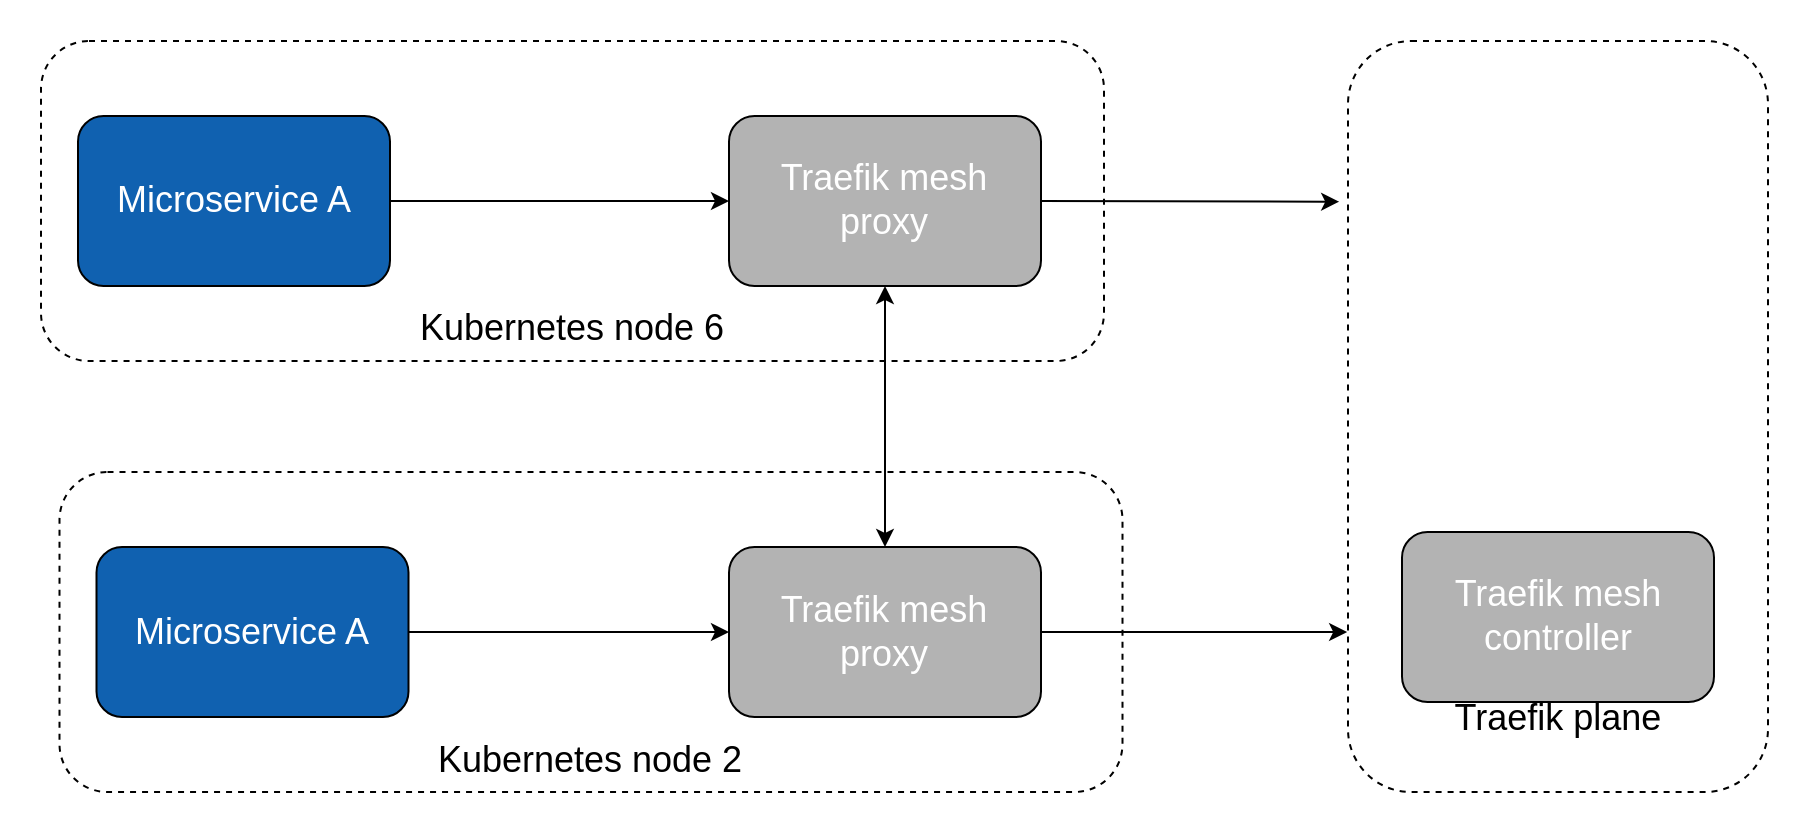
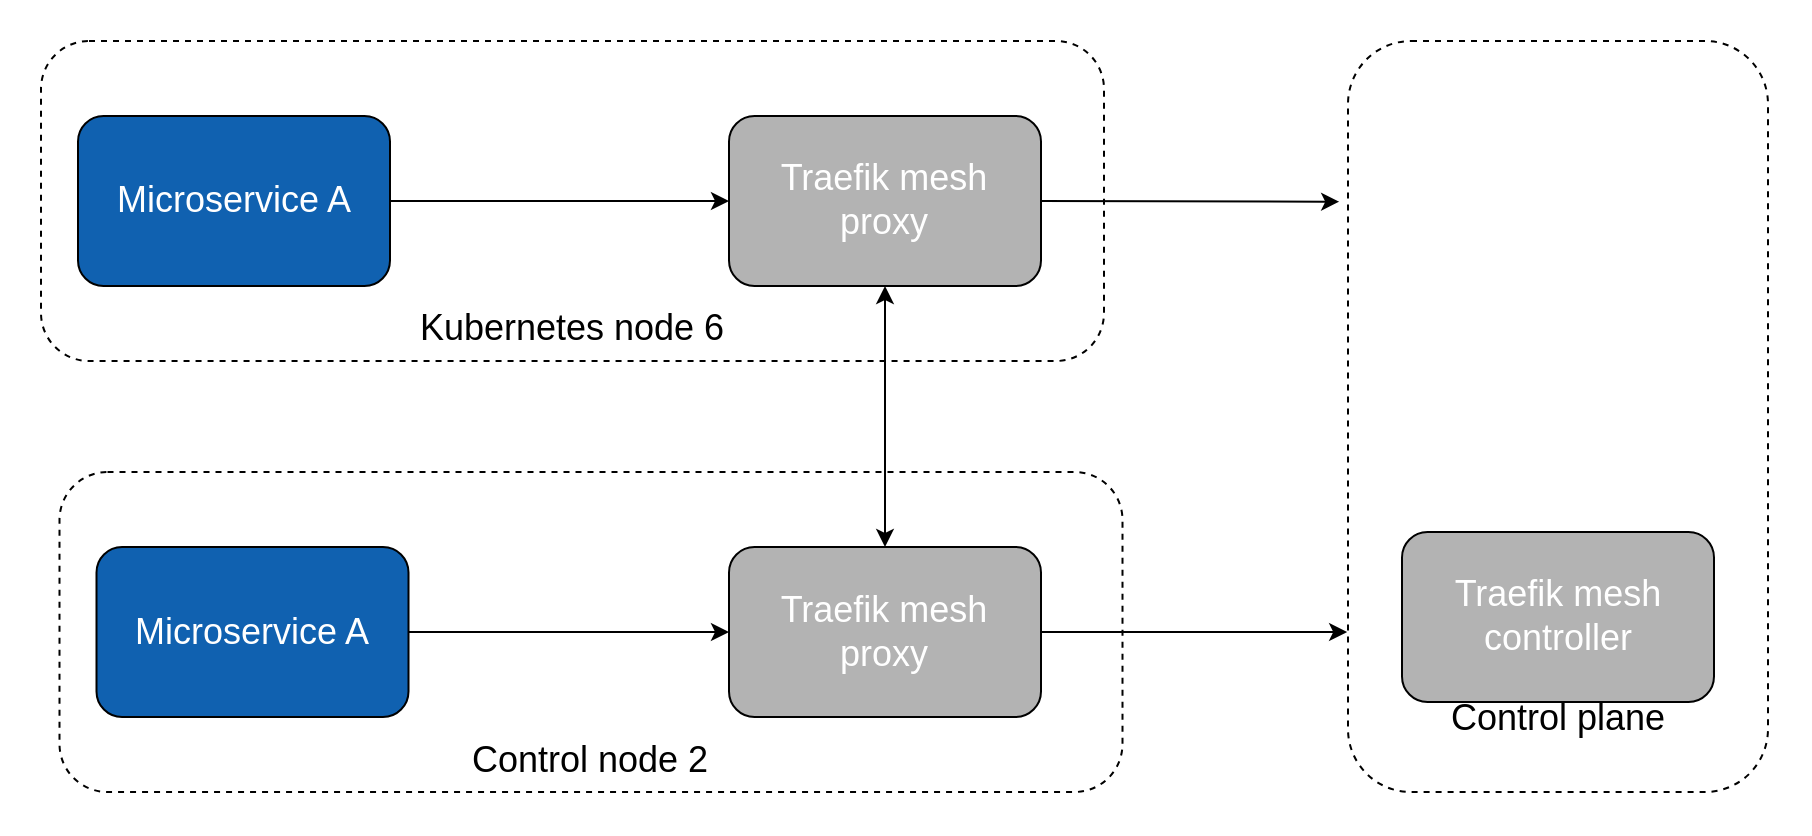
- <mxCell id="14" value="&lt;font color=&quot;#000000&quot;&gt;&lt;br&gt;&lt;br&gt;&lt;br&gt;&lt;br&gt;&lt;br&gt;&lt;br&gt;&lt;br&gt;&lt;br&gt;&lt;br&gt;&lt;br&gt;&lt;br&gt;&lt;div style=&quot;text-align: right;&quot;&gt;&lt;span style=&quot;background-color: initial;&quot;&gt;&lt;br&gt;&lt;/span&gt;&lt;/div&gt;&lt;div style=&quot;text-align: right;&quot;&gt;&lt;span style=&quot;background-color: initial;&quot;&gt;&lt;br&gt;&lt;/span&gt;&lt;/div&gt;&lt;div style=&quot;text-align: right;&quot;&gt;&lt;span style=&quot;background-color: initial;&quot;&gt;&lt;br&gt;&lt;/span&gt;&lt;/div&gt;&lt;div style=&quot;text-align: right;&quot;&gt;&lt;span style=&quot;background-color: initial;&quot;&gt;Traefik plane&lt;/span&gt;&lt;/div&gt;&lt;/font&gt;" style="rounded=1;whiteSpace=wrap;html=1;labelBackgroundColor=none;strokeColor=#000000;fontSize=18;fontColor=#B3B3B3;fillColor=none;dashed=1;" vertex="1" parent="1"><mxGeometry x="673.5" y="20" width="210" height="375.5" as="geometry" /></mxCell>
+ <mxCell id="14" value="&lt;font color=&quot;#000000&quot;&gt;&lt;br&gt;&lt;br&gt;&lt;br&gt;&lt;br&gt;&lt;br&gt;&lt;br&gt;&lt;br&gt;&lt;br&gt;&lt;br&gt;&lt;br&gt;&lt;br&gt;&lt;div style=&quot;text-align: right;&quot;&gt;&lt;span style=&quot;background-color: initial;&quot;&gt;&lt;br&gt;&lt;/span&gt;&lt;/div&gt;&lt;div style=&quot;text-align: right;&quot;&gt;&lt;span style=&quot;background-color: initial;&quot;&gt;&lt;br&gt;&lt;/span&gt;&lt;/div&gt;&lt;div style=&quot;text-align: right;&quot;&gt;&lt;span style=&quot;background-color: initial;&quot;&gt;&lt;br&gt;&lt;/span&gt;&lt;/div&gt;&lt;div style=&quot;text-align: right;&quot;&gt;&lt;span style=&quot;background-color: initial;&quot;&gt;Control plane&lt;/span&gt;&lt;/div&gt;&lt;/font&gt;" style="rounded=1;whiteSpace=wrap;html=1;labelBackgroundColor=none;strokeColor=#000000;fontSize=18;fontColor=#B3B3B3;fillColor=none;dashed=1;" vertex="1" parent="1"><mxGeometry x="673.5" y="20" width="210" height="375.5" as="geometry" /></mxCell>
- <mxCell id="8" value="&lt;font color=&quot;#000000&quot;&gt;&lt;br&gt;&lt;br&gt;&lt;br&gt;&lt;br&gt;&lt;br&gt;&lt;br&gt;&lt;/font&gt;&lt;span style=&quot;text-align: right ; color: rgb(0 , 0 , 0)&quot;&gt;Kubernetes node 2&lt;/span&gt;&lt;font color=&quot;#000000&quot;&gt;&lt;br&gt;&lt;/font&gt;" style="rounded=1;whiteSpace=wrap;html=1;labelBackgroundColor=none;strokeColor=#000000;fontSize=18;fontColor=#B3B3B3;fillColor=none;dashed=1;" vertex="1" parent="1"><mxGeometry x="29.25" y="235.5" width="531.5" height="160" as="geometry" /></mxCell>
+ <mxCell id="8" value="&lt;font color=&quot;#000000&quot;&gt;&lt;br&gt;&lt;br&gt;&lt;br&gt;&lt;br&gt;&lt;br&gt;&lt;br&gt;&lt;/font&gt;&lt;span style=&quot;text-align: right ; color: rgb(0 , 0 , 0)&quot;&gt;Control node 2&lt;/span&gt;&lt;font color=&quot;#000000&quot;&gt;&lt;br&gt;&lt;/font&gt;" style="rounded=1;whiteSpace=wrap;html=1;labelBackgroundColor=none;strokeColor=#000000;fontSize=18;fontColor=#B3B3B3;fillColor=none;dashed=1;" vertex="1" parent="1"><mxGeometry x="29.25" y="235.5" width="531.5" height="160" as="geometry" /></mxCell>
